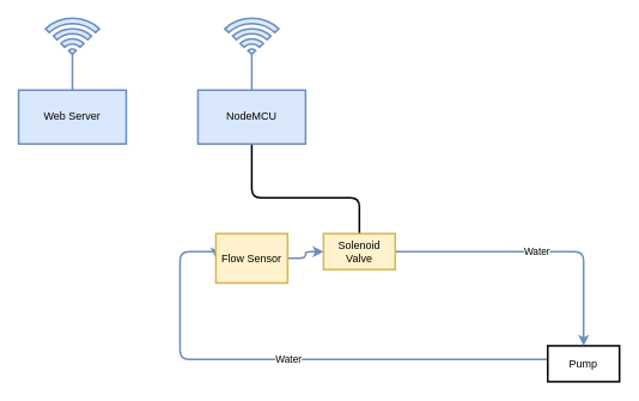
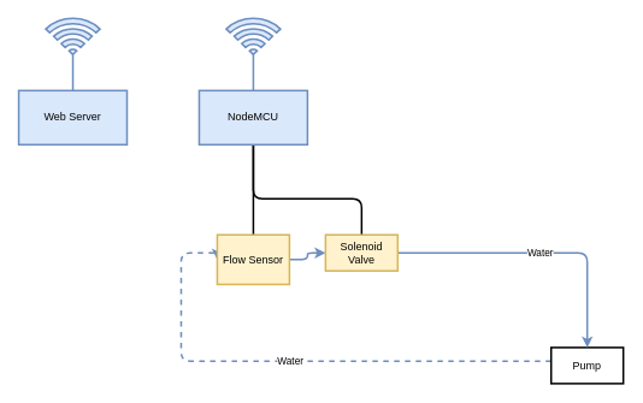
+ <mxCell id="5" style="edgeStyle=orthogonalEdgeStyle;rounded=1;orthogonalLoop=1;jettySize=auto;html=1;entryX=0.5;entryY=1;entryDx=0;entryDy=0;strokeWidth=2;endArrow=none;endFill=0;" edge="1" parent="1" source="6" target="10"><mxGeometry relative="1" as="geometry" /></mxCell>
- <mxCell id="2" value="Water" style="edgeStyle=orthogonalEdgeStyle;rounded=1;orthogonalLoop=1;jettySize=auto;html=1;entryX=0;entryY=0.5;entryDx=0;entryDy=0;strokeWidth=2;fillColor=#dae8fc;strokeColor=#6c8ebf;" edge="1" parent="1" source="3" target="6"><mxGeometry relative="1" as="geometry"><Array as="points"><mxPoint x="200" y="400" /><mxPoint x="200" y="280" /></Array></mxGeometry></mxCell>
+ <mxCell id="2" value="Water" style="edgeStyle=orthogonalEdgeStyle;rounded=1;orthogonalLoop=1;jettySize=auto;html=1;entryX=0;entryY=0.5;entryDx=0;entryDy=0;strokeWidth=2;fillColor=#dae8fc;strokeColor=#6c8ebf;dashed=1;" edge="1" parent="1" source="3" target="6"><mxGeometry relative="1" as="geometry"><Array as="points"><mxPoint x="200" y="400" /><mxPoint x="200" y="280" /></Array></mxGeometry></mxCell>
